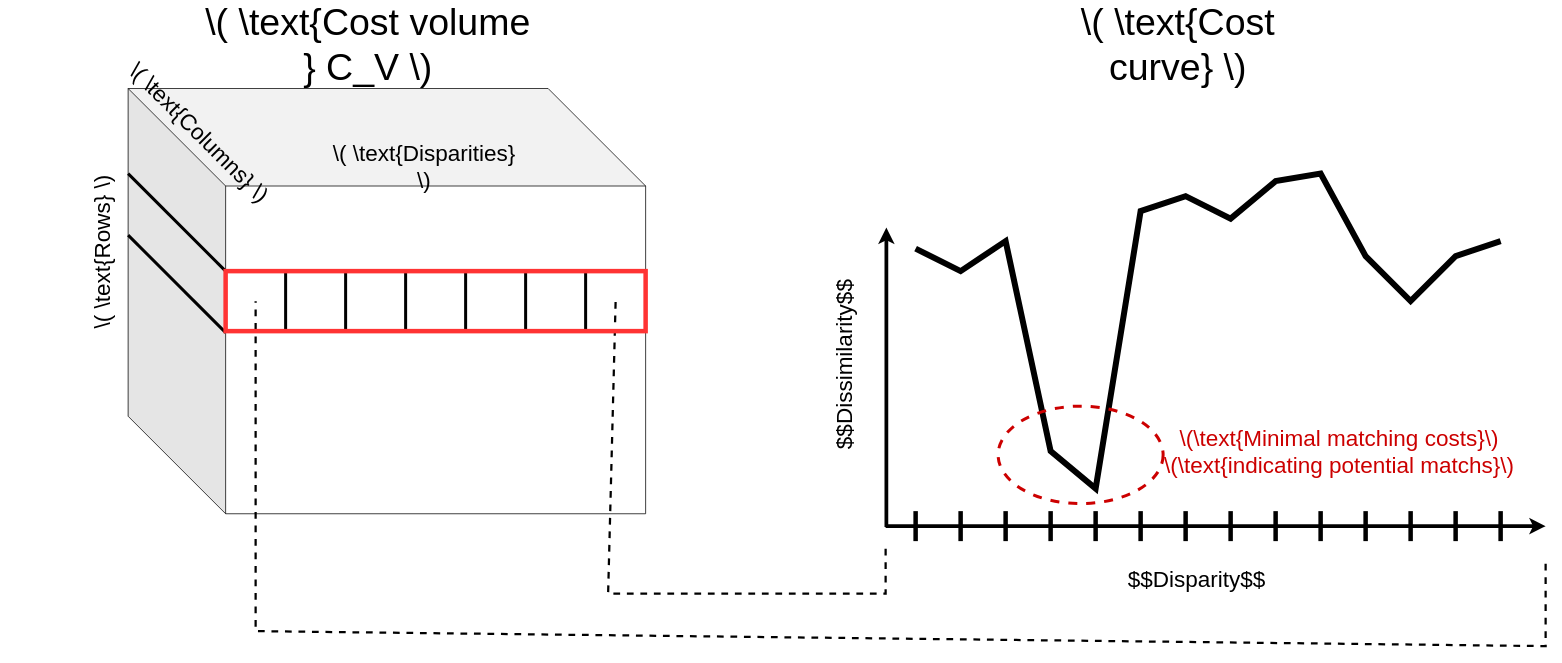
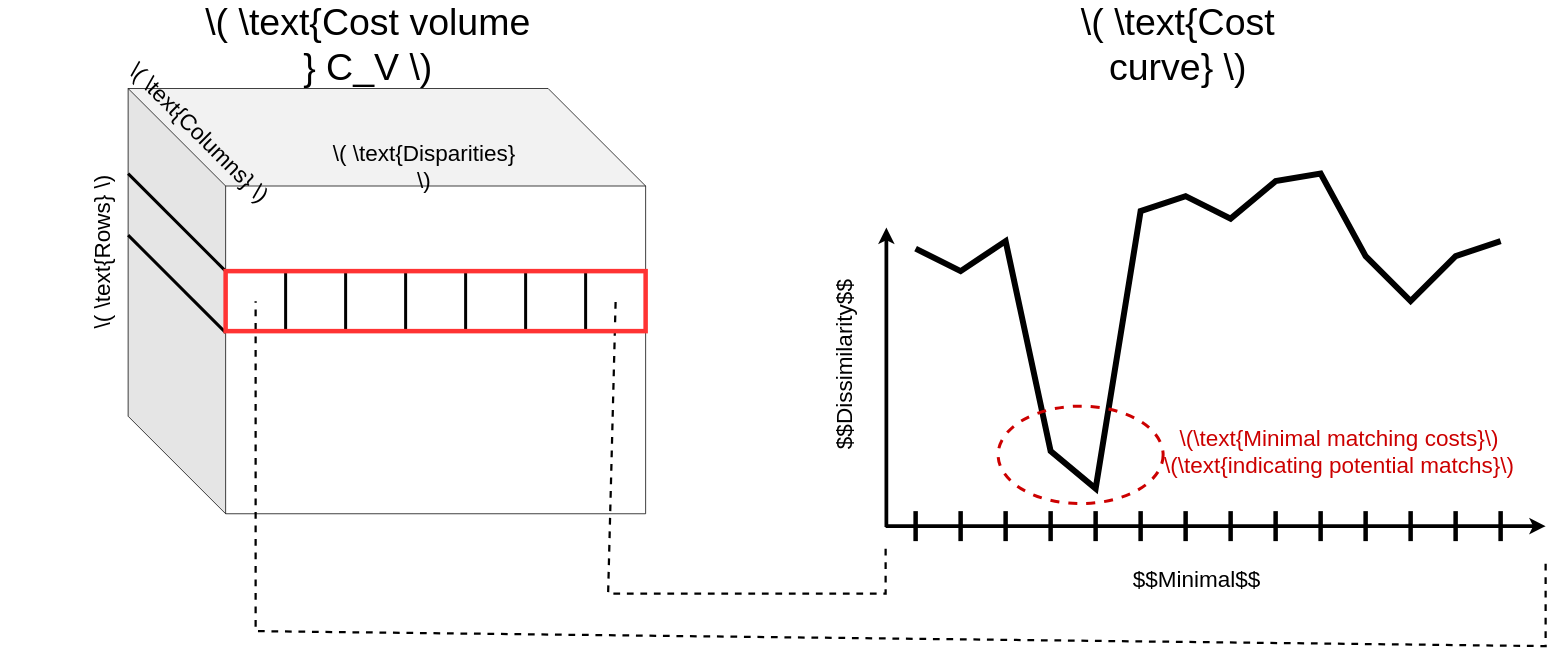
- <mxCell id="15" value="&lt;font style=&quot;font-size: 30px;&quot;&gt;$$Disparity$$&lt;/font&gt;" style="text;html=1;strokeColor=none;fillColor=none;align=center;verticalAlign=middle;whiteSpace=wrap;rounded=0;" parent="1" vertex="1"><mxGeometry x="1460" y="720" width="270" height="100" as="geometry" /></mxCell>
+ <mxCell id="15" value="&lt;font style=&quot;font-size: 30px;&quot;&gt;$$Minimal$$&lt;/font&gt;" style="text;html=1;strokeColor=none;fillColor=none;align=center;verticalAlign=middle;whiteSpace=wrap;rounded=0;" parent="1" vertex="1"><mxGeometry x="1460" y="720" width="270" height="100" as="geometry" /></mxCell>
